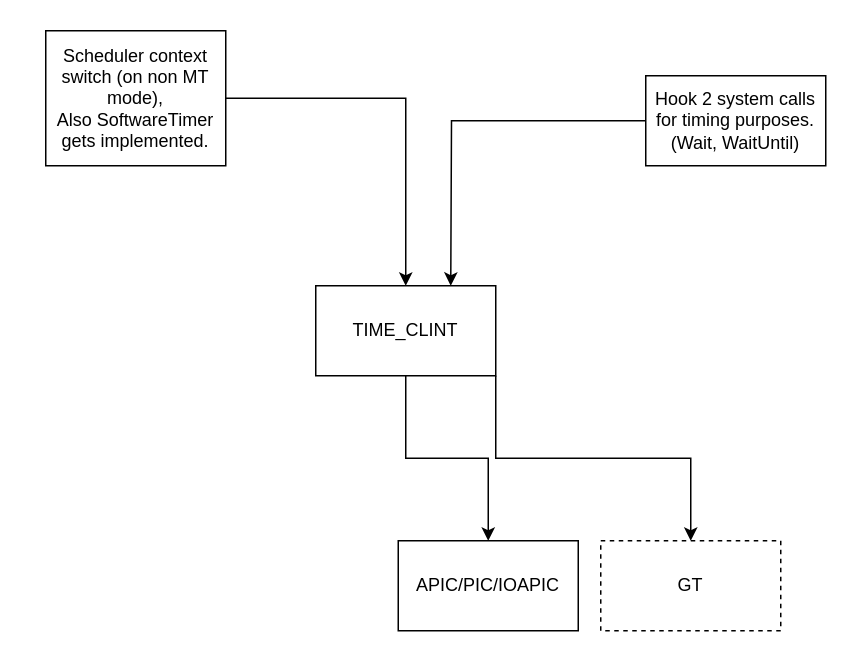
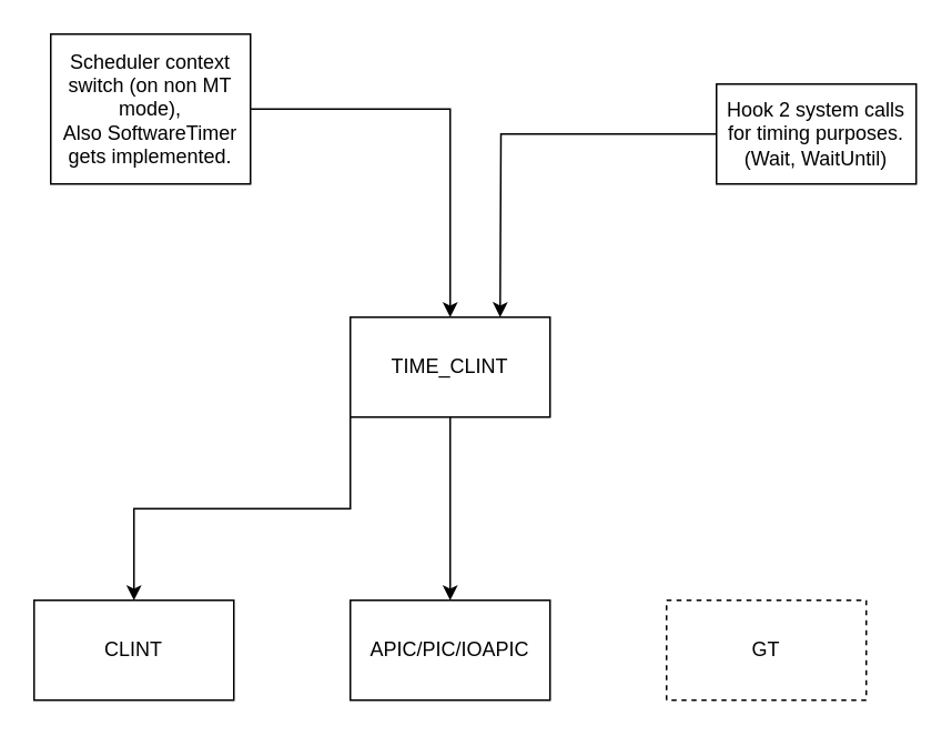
+ <mxCell id="4" style="edgeStyle=orthogonalEdgeStyle;rounded=0;orthogonalLoop=1;jettySize=auto;html=1;exitX=0;exitY=1;exitDx=0;exitDy=0;entryX=0.5;entryY=0;entryDx=0;entryDy=0;" parent="1" source="5" target="8" edge="1"><mxGeometry relative="1" as="geometry" /></mxCell>
- <mxCell id="3" style="edgeStyle=orthogonalEdgeStyle;rounded=0;orthogonalLoop=1;jettySize=auto;html=1;exitX=1;exitY=1;exitDx=0;exitDy=0;entryX=0.5;entryY=0;entryDx=0;entryDy=0;" parent="1" source="5" target="7" edge="1"><mxGeometry relative="1" as="geometry" /></mxCell>
+ <mxCell id="8" value="CLINT" style="rounded=0;whiteSpace=wrap;html=1;" parent="1" vertex="1"><mxGeometry x="20" y="360" width="120" height="60" as="geometry" /></mxCell>
- <mxCell id="6" value="APIC/PIC/IOAPIC" style="rounded=0;whiteSpace=wrap;html=1;" parent="1" vertex="1"><mxGeometry x="265" y="360" width="120" height="60" as="geometry" /></mxCell>
+ <mxCell id="6" value="APIC/PIC/IOAPIC" style="rounded=0;whiteSpace=wrap;html=1;" parent="1" vertex="1"><mxGeometry x="210" y="360" width="120" height="60" as="geometry" /></mxCell>
